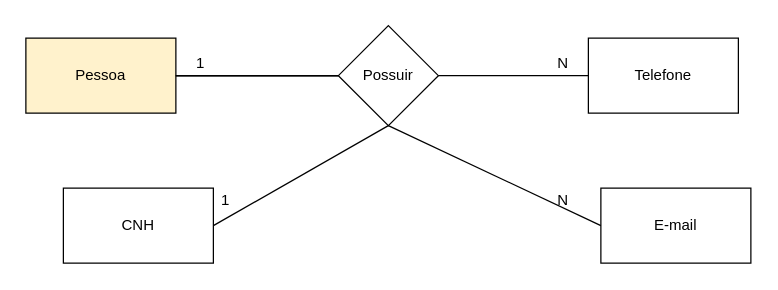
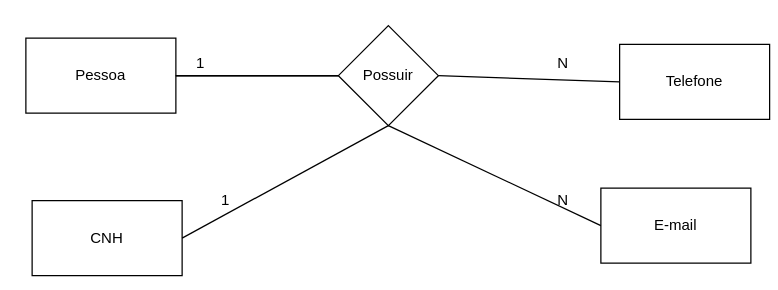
- <mxCell id="2" value="Pessoa" style="rounded=0;whiteSpace=wrap;html=1;fillColor=#fff2cc;" vertex="1" parent="1"><mxGeometry x="20" y="30" width="120" height="60" as="geometry" /></mxCell>
+ <mxCell id="2" value="Pessoa" style="rounded=0;whiteSpace=wrap;html=1;" vertex="1" parent="1"><mxGeometry x="20" y="30" width="120" height="60" as="geometry" /></mxCell>
- <mxCell id="3" value="Telefone" style="rounded=0;whiteSpace=wrap;html=1;" vertex="1" parent="1"><mxGeometry x="470" y="30" width="120" height="60" as="geometry" /></mxCell>
+ <mxCell id="3" value="Telefone" style="rounded=0;whiteSpace=wrap;html=1;" vertex="1" parent="1"><mxGeometry x="495" y="35" width="120" height="60" as="geometry" /></mxCell>
- <mxCell id="6" value="CNH" style="rounded=0;whiteSpace=wrap;html=1;" vertex="1" parent="1"><mxGeometry x="50" y="150" width="120" height="60" as="geometry" /></mxCell>
+ <mxCell id="6" value="CNH" style="rounded=0;whiteSpace=wrap;html=1;" vertex="1" parent="1"><mxGeometry x="25" y="160" width="120" height="60" as="geometry" /></mxCell>
